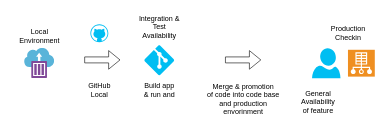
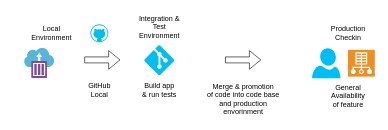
- <mxCell id="5" value="Integration &amp;amp;&lt;br&gt;&lt;div&gt;Test&lt;/div&gt;&lt;div&gt;Availability&lt;/div&gt;" style="text;html=1;resizable=0;autosize=1;align=center;verticalAlign=middle;points=[];fillColor=none;strokeColor=none;rounded=0;" vertex="1" parent="1"><mxGeometry x="215" y="20" width="100" height="50" as="geometry" /></mxCell>
+ <mxCell id="5" value="Integration &amp;amp;&lt;br&gt;&lt;div&gt;Test&lt;/div&gt;&lt;div&gt;Environment&lt;/div&gt;" style="text;html=1;resizable=0;autosize=1;align=center;verticalAlign=middle;points=[];fillColor=none;strokeColor=none;rounded=0;" vertex="1" parent="1"><mxGeometry x="215" y="20" width="100" height="50" as="geometry" /></mxCell>
- <mxCell id="4" value="&lt;div&gt;Local&lt;/div&gt;&lt;div&gt;Environment&lt;/div&gt;" style="text;html=1;resizable=0;autosize=1;align=center;verticalAlign=middle;points=[];fillColor=none;strokeColor=none;rounded=0;" vertex="1" parent="1"><mxGeometry x="20" y="45" width="90" height="30" as="geometry" /></mxCell>
+ <mxCell id="4" value="&lt;div&gt;Local&lt;/div&gt;&lt;div&gt;Environment&lt;/div&gt;" style="text;html=1;resizable=0;autosize=1;align=center;verticalAlign=middle;points=[];fillColor=none;strokeColor=none;rounded=0;" vertex="1" parent="1"><mxGeometry x="40" y="40" width="90" height="30" as="geometry" /></mxCell>
- <mxCell id="10" value="&lt;div&gt;Build app&lt;/div&gt;&lt;div&gt;&amp;amp; run and&lt;br&gt;&lt;/div&gt;" style="text;html=1;resizable=0;autosize=1;align=center;verticalAlign=middle;points=[];fillColor=none;strokeColor=none;rounded=0;" vertex="1" parent="1"><mxGeometry x="225" y="135" width="80" height="30" as="geometry" /></mxCell>
+ <mxCell id="10" value="&lt;div&gt;Build app&lt;/div&gt;&lt;div&gt;&amp;amp; run tests&lt;br&gt;&lt;/div&gt;" style="text;html=1;resizable=0;autosize=1;align=center;verticalAlign=middle;points=[];fillColor=none;strokeColor=none;rounded=0;" vertex="1" parent="1"><mxGeometry x="225" y="135" width="80" height="30" as="geometry" /></mxCell>
- <mxCell id="16" value="&lt;div&gt;General&lt;/div&gt;&lt;div&gt;Availability &lt;br&gt;&lt;/div&gt;&lt;div&gt;of feature&lt;br&gt;&lt;/div&gt;" style="text;html=1;resizable=0;autosize=1;align=center;verticalAlign=middle;points=[];fillColor=none;strokeColor=none;rounded=0;" vertex="1" parent="1"><mxGeometry x="489.8" y="145" width="80" height="50" as="geometry" /></mxCell>
+ <mxCell id="16" value="&lt;div&gt;General&lt;/div&gt;&lt;div&gt;Availability &lt;br&gt;&lt;/div&gt;&lt;div&gt;of feature&lt;br&gt;&lt;/div&gt;" style="text;html=1;resizable=0;autosize=1;align=center;verticalAlign=middle;points=[];fillColor=none;strokeColor=none;rounded=0;" vertex="1" parent="1"><mxGeometry x="539.8" y="135" width="80" height="50" as="geometry" /></mxCell>
